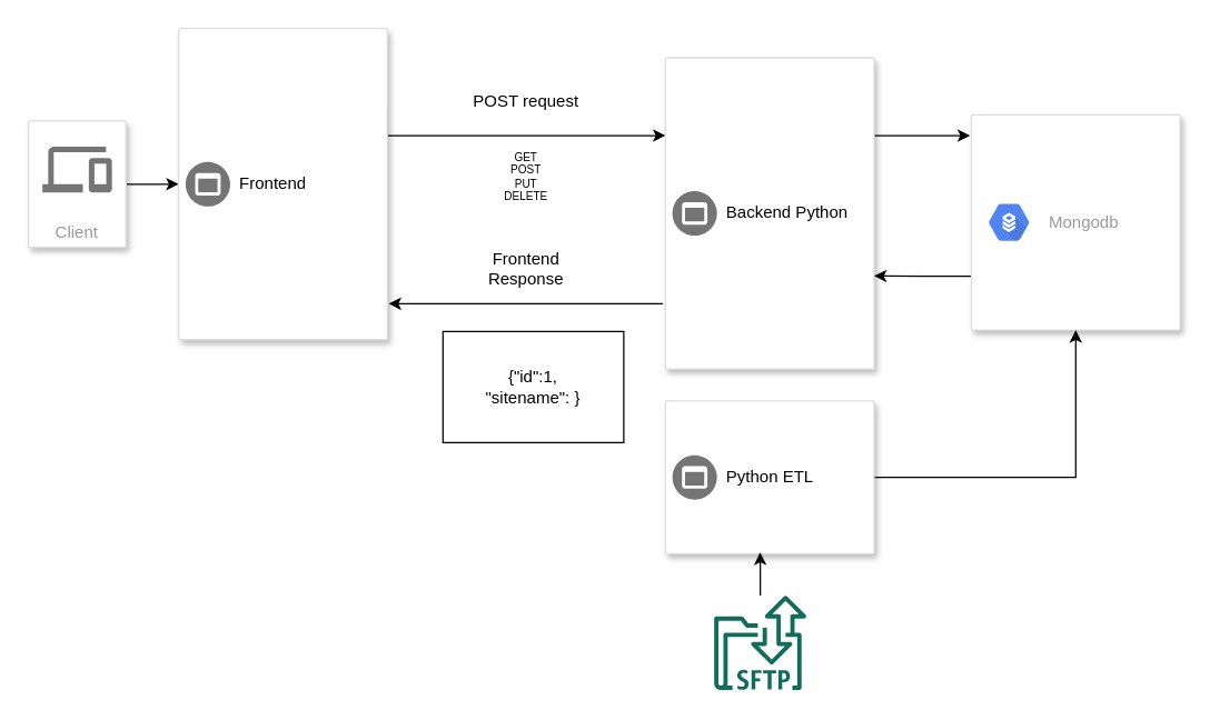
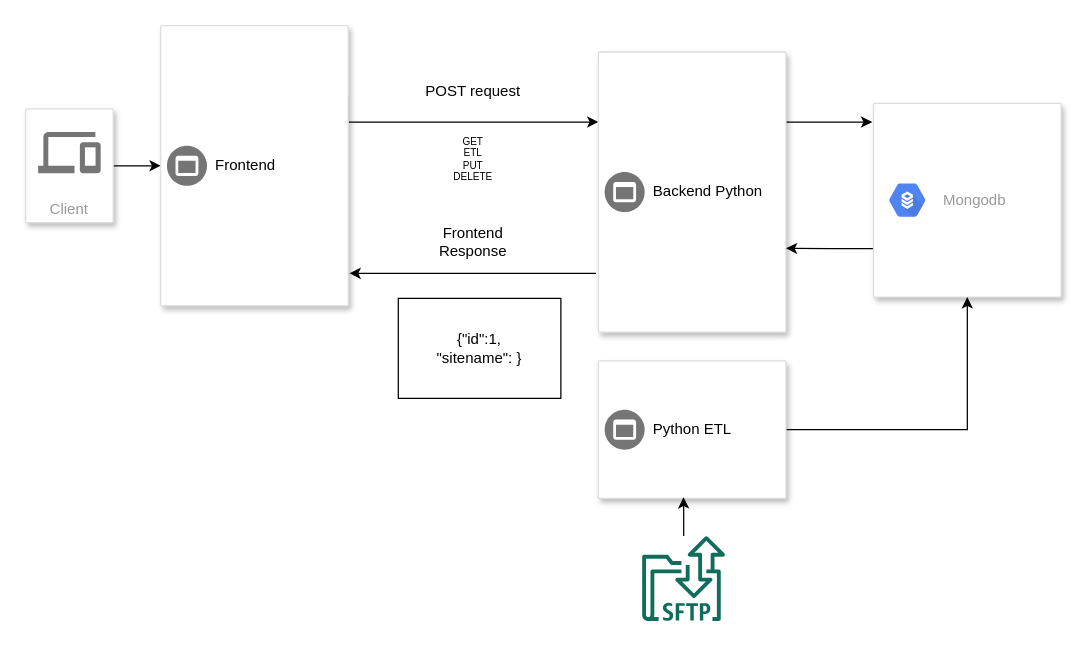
- <mxCell id="17" value="&lt;div style=&quot;font-size: 8px&quot;&gt;&lt;font style=&quot;font-size: 8px&quot;&gt;GET&lt;/font&gt;&lt;/div&gt;&lt;div style=&quot;font-size: 8px&quot;&gt;&lt;font style=&quot;font-size: 8px&quot;&gt;POST&lt;/font&gt;&lt;/div&gt;&lt;div style=&quot;font-size: 8px&quot;&gt;&lt;font style=&quot;font-size: 8px&quot;&gt;PUT&lt;/font&gt;&lt;/div&gt;&lt;div style=&quot;font-size: 8px&quot;&gt;&lt;font style=&quot;font-size: 8px&quot;&gt;DELETE&lt;br&gt;&lt;/font&gt;&lt;/div&gt;" style="shape=partialRectangle;html=1;whiteSpace=wrap;connectable=0;overflow=hidden;fillColor=none;top=0;left=0;bottom=0;right=0;" parent="16" vertex="1"><mxGeometry width="80" height="42" as="geometry" /></mxCell>
+ <mxCell id="17" value="&lt;div style=&quot;font-size: 8px&quot;&gt;&lt;font style=&quot;font-size: 8px&quot;&gt;GET&lt;/font&gt;&lt;/div&gt;&lt;div style=&quot;font-size: 8px&quot;&gt;&lt;font style=&quot;font-size: 8px&quot;&gt;ETL&lt;/font&gt;&lt;/div&gt;&lt;div style=&quot;font-size: 8px&quot;&gt;&lt;font style=&quot;font-size: 8px&quot;&gt;PUT&lt;/font&gt;&lt;/div&gt;&lt;div style=&quot;font-size: 8px&quot;&gt;&lt;font style=&quot;font-size: 8px&quot;&gt;DELETE&lt;br&gt;&lt;/font&gt;&lt;/div&gt;" style="shape=partialRectangle;html=1;whiteSpace=wrap;connectable=0;overflow=hidden;fillColor=none;top=0;left=0;bottom=0;right=0;" parent="16" vertex="1"><mxGeometry width="80" height="42" as="geometry" /></mxCell>
